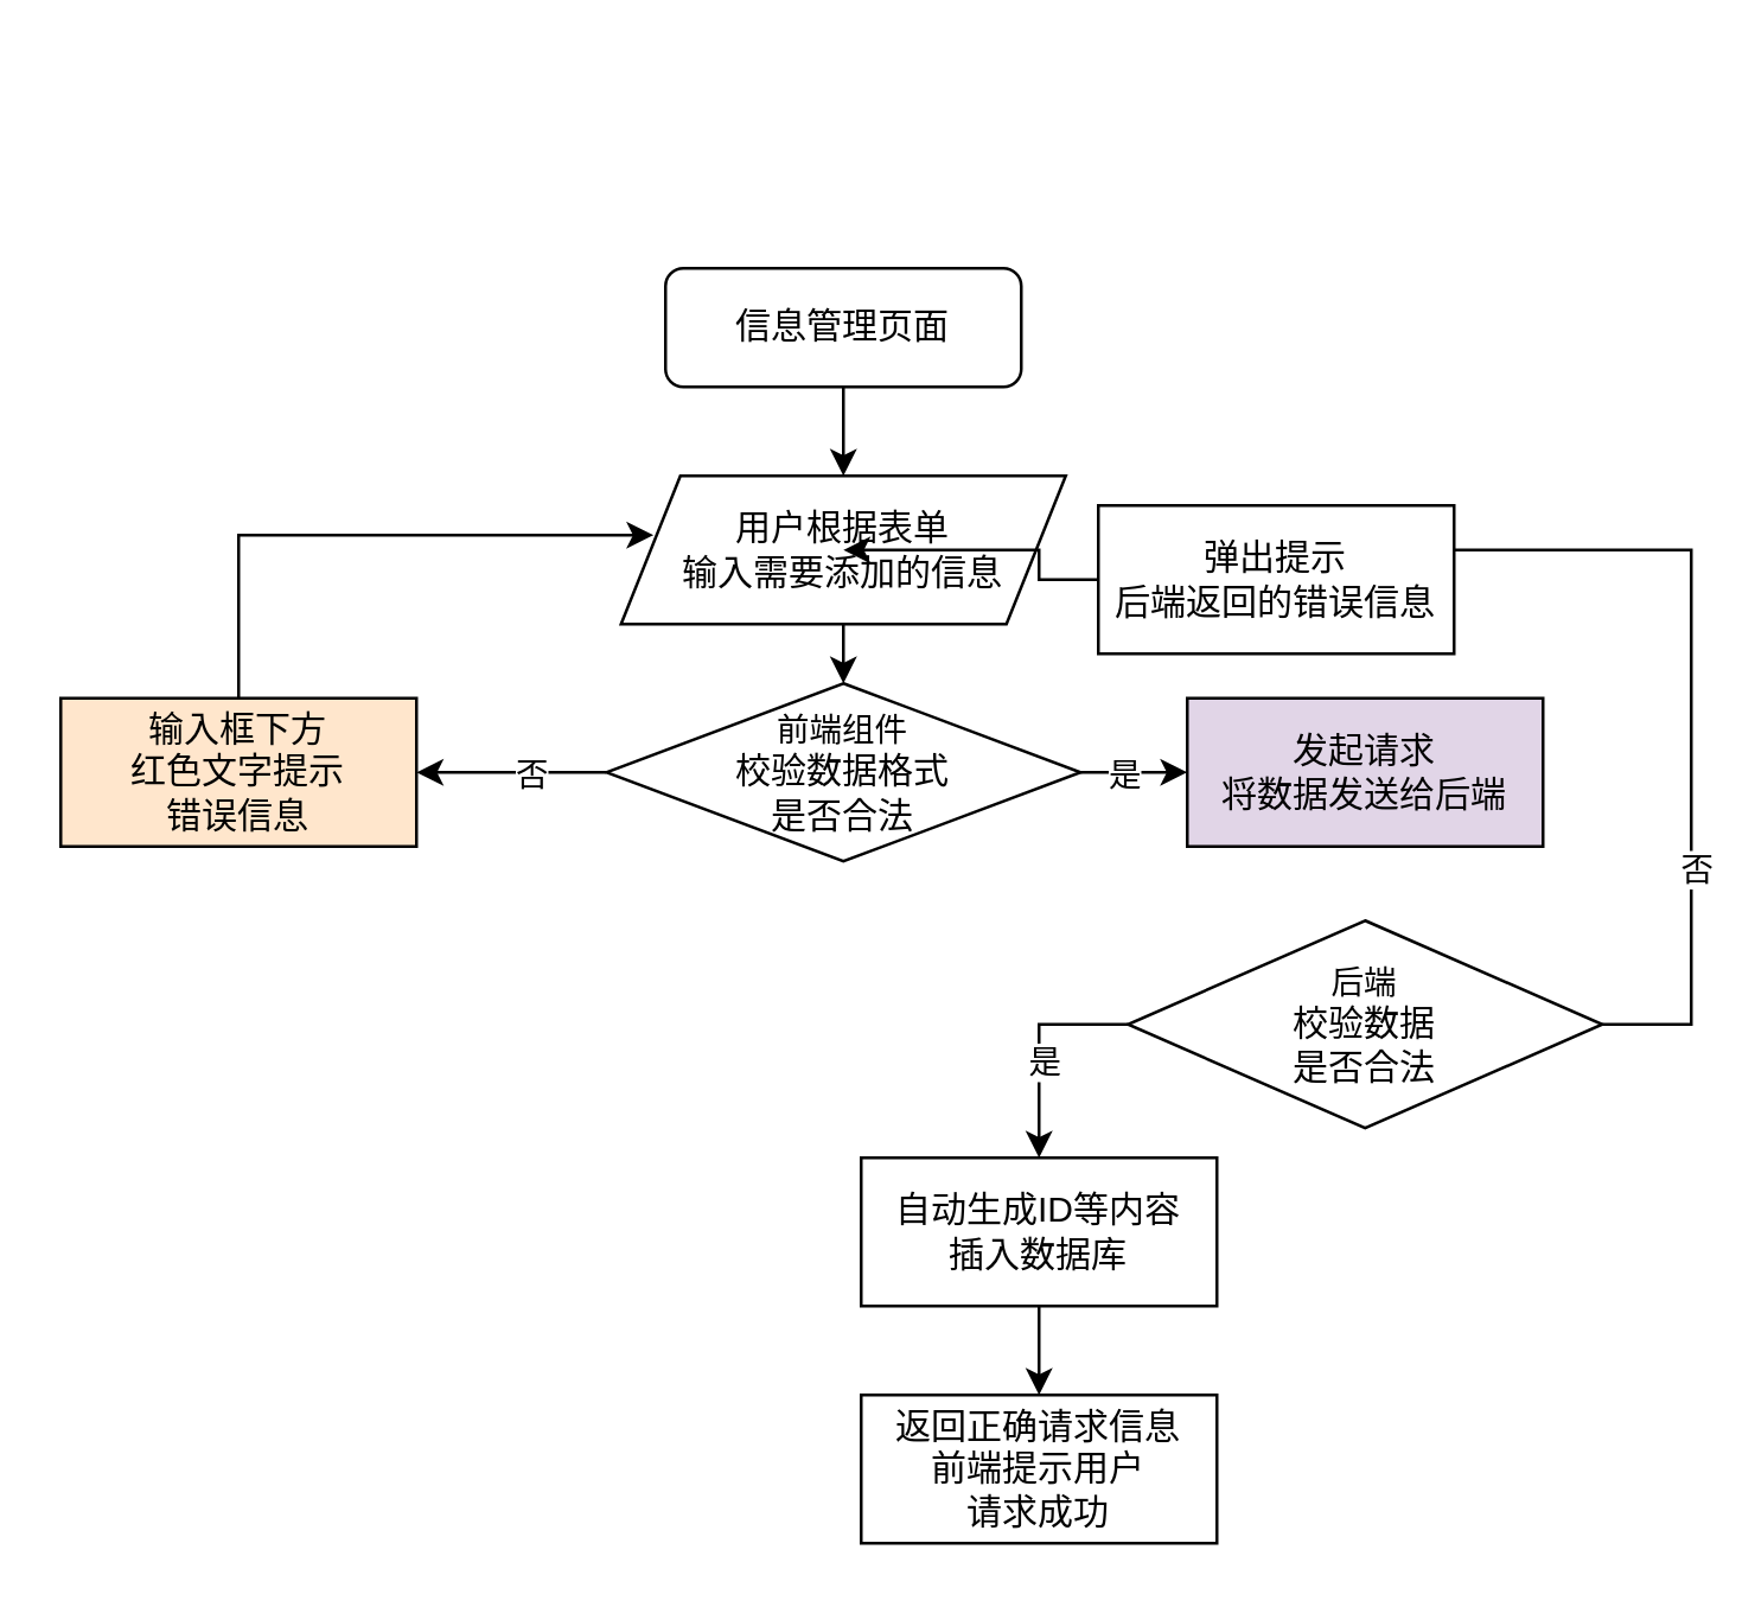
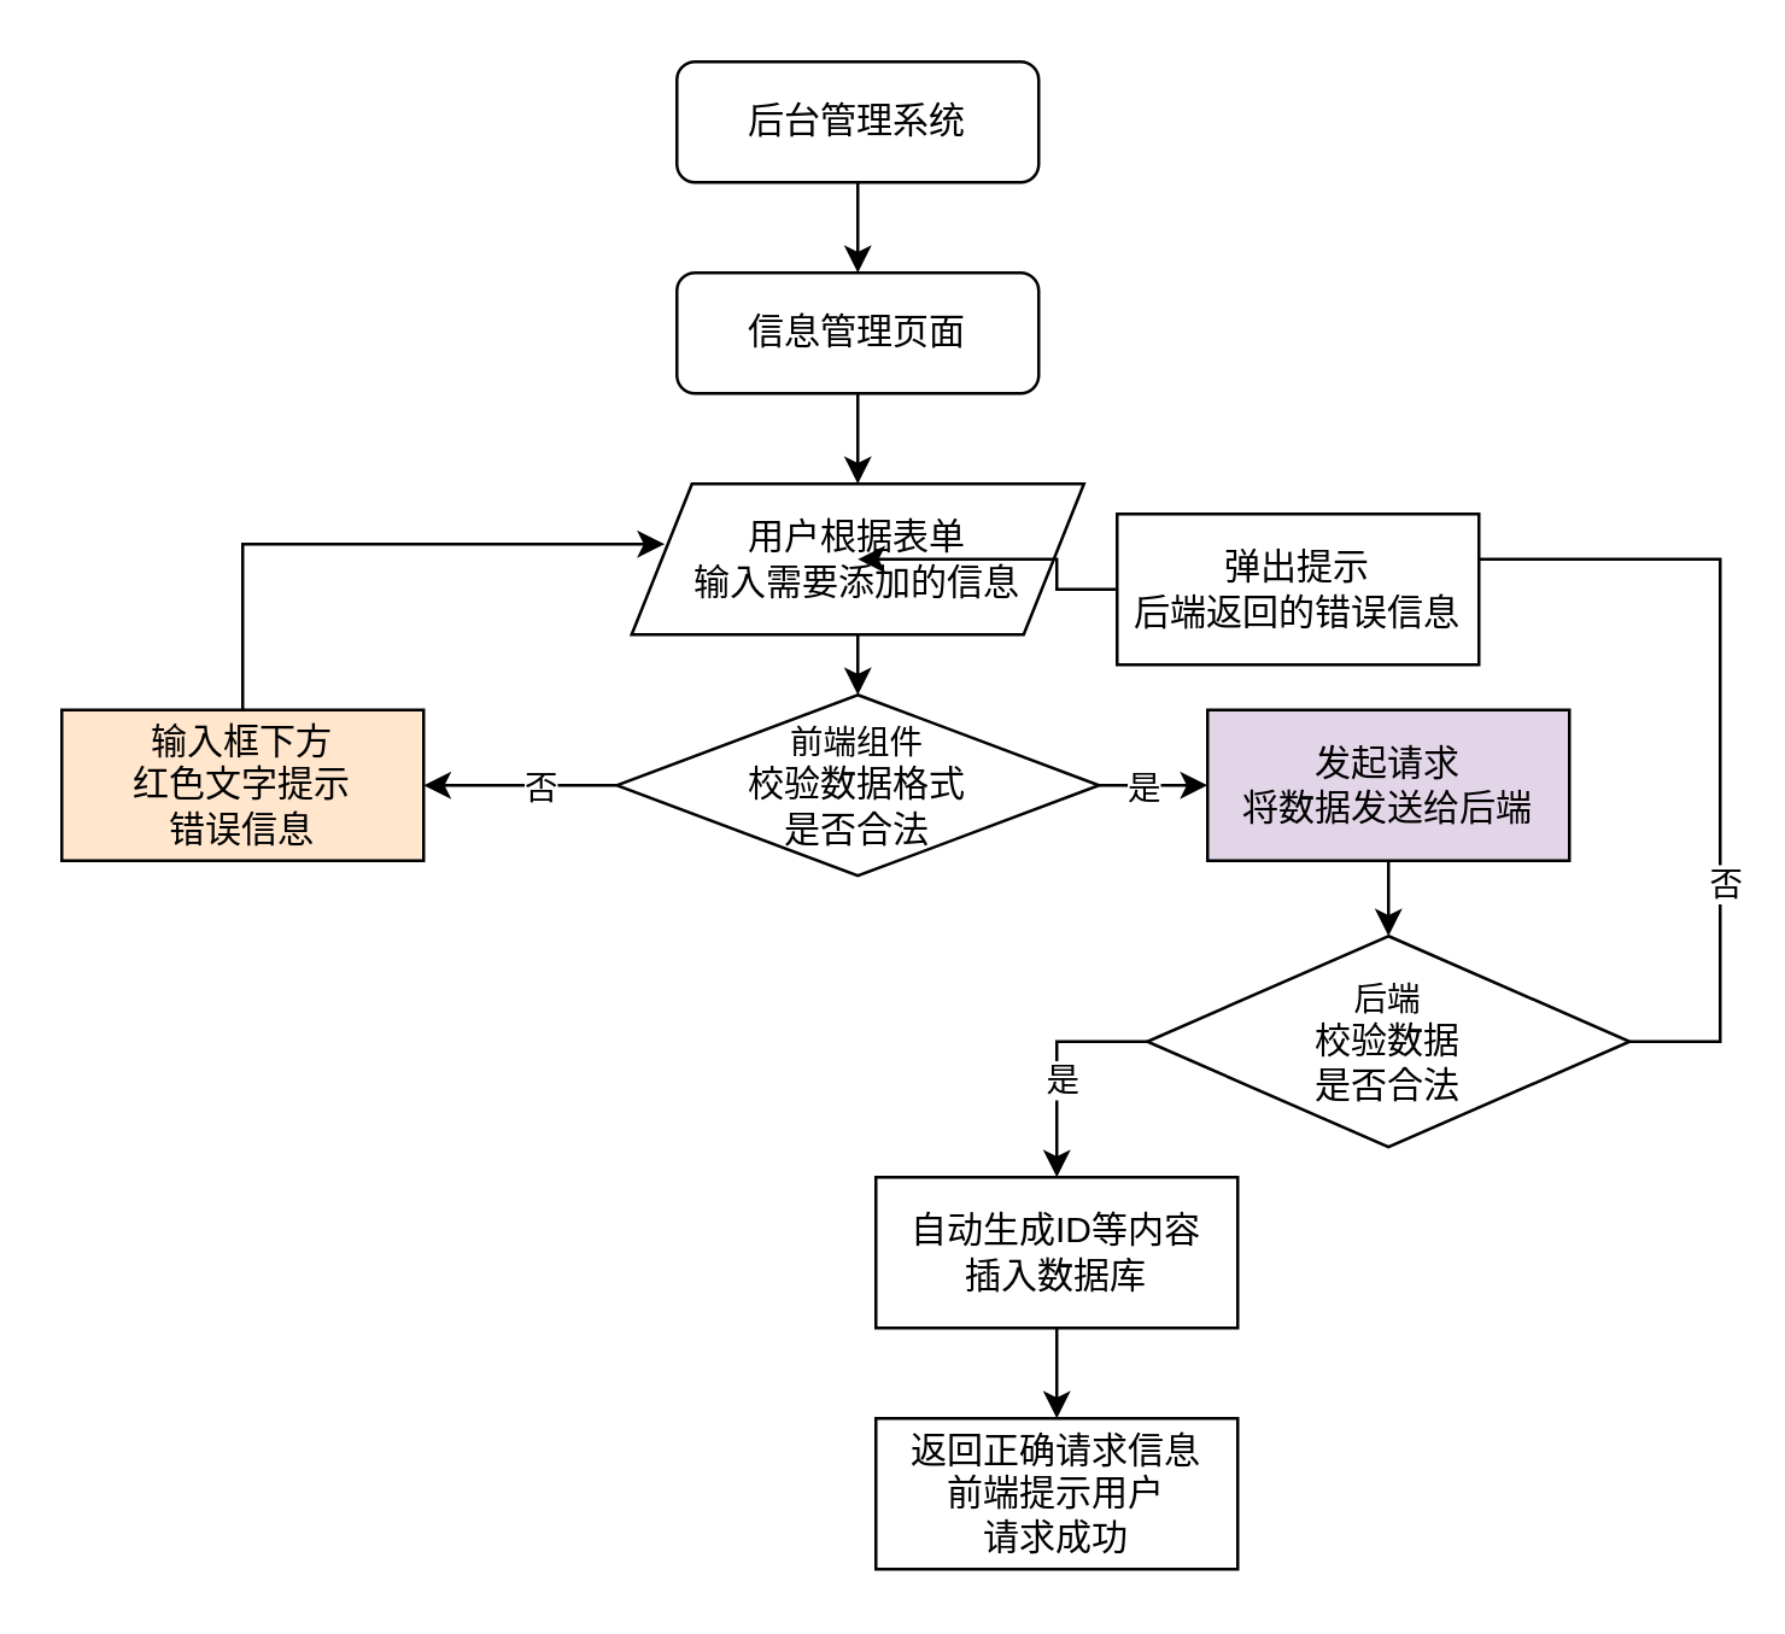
+ <mxCell id="3" value="后台管理系统" style="rounded=1;whiteSpace=wrap;html=1;fontSize=12;glass=0;strokeWidth=1;shadow=0;" vertex="1" parent="1"><mxGeometry x="224" y="20" width="120" height="40" as="geometry" /></mxCell>
+ <mxCell id="2" style="edgeStyle=orthogonalEdgeStyle;rounded=0;orthogonalLoop=1;jettySize=auto;html=1;entryX=0.5;entryY=0;entryDx=0;entryDy=0;" edge="1" parent="1" source="3" target="5"><mxGeometry relative="1" as="geometry" /></mxCell>
+ <mxCell id="15" style="edgeStyle=orthogonalEdgeStyle;rounded=0;orthogonalLoop=1;jettySize=auto;html=1;entryX=0.5;entryY=0;entryDx=0;entryDy=0;" edge="1" parent="1" source="16" target="20"><mxGeometry relative="1" as="geometry" /></mxCell>
